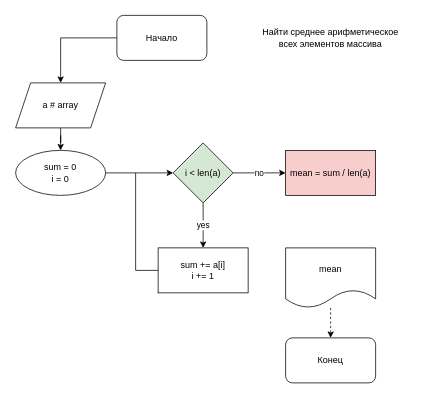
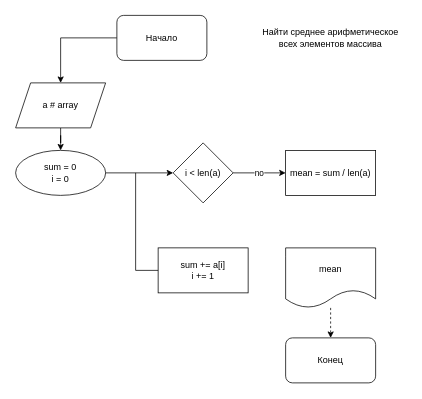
- <mxCell id="10" value="i &amp;lt; len(a)" style="rhombus;whiteSpace=wrap;html=1;fillColor=#d5e8d4;" vertex="1" parent="1"><mxGeometry x="230" y="190" width="80" height="80" as="geometry" /></mxCell>
+ <mxCell id="10" value="i &amp;lt; len(a)" style="rhombus;whiteSpace=wrap;html=1;" vertex="1" parent="1"><mxGeometry x="230" y="190" width="80" height="80" as="geometry" /></mxCell>
- <mxCell id="11" value="mean = sum / len(a)" style="rounded=0;whiteSpace=wrap;html=1;fillColor=#f8cecc;" vertex="1" parent="1"><mxGeometry x="380" y="200" width="120" height="60" as="geometry" /></mxCell>
+ <mxCell id="11" value="mean = sum / len(a)" style="rounded=0;whiteSpace=wrap;html=1;" vertex="1" parent="1"><mxGeometry x="380" y="200" width="120" height="60" as="geometry" /></mxCell>
- <mxCell id="8" value="yes" style="edgeStyle=orthogonalEdgeStyle;rounded=0;orthogonalLoop=1;jettySize=auto;html=1;" edge="1" parent="1" source="10" target="15"><mxGeometry relative="1" as="geometry"><Array as="points"><mxPoint x="270" y="290" /><mxPoint x="270" y="290" /></Array></mxGeometry></mxCell>
